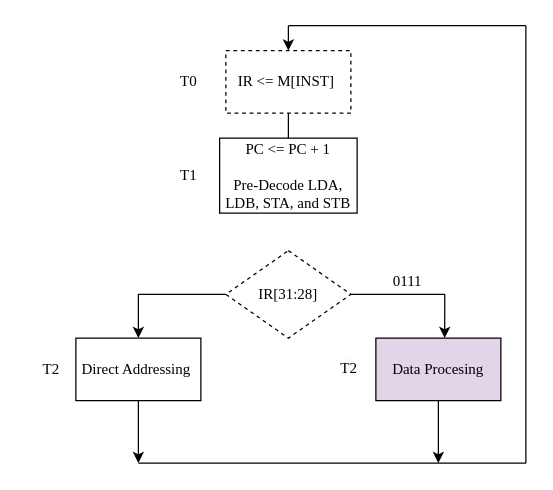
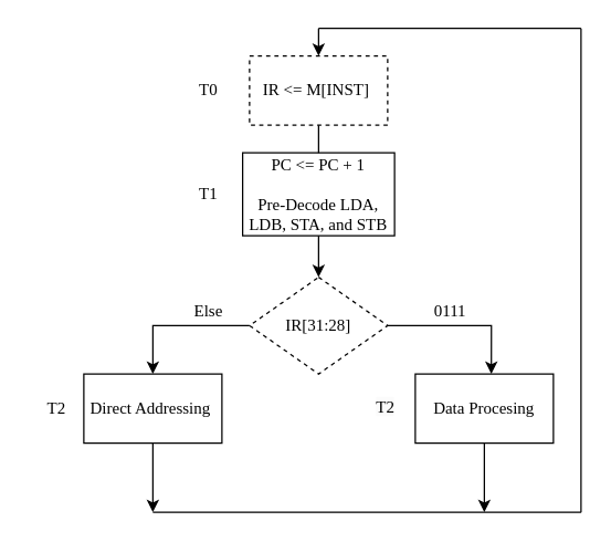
+ <mxCell id="16" value="" style="endArrow=classic;html=1;rounded=0;exitX=0.5;exitY=1;exitDx=0;exitDy=0;" edge="1" parent="1" source="4" target="7"><mxGeometry width="50" height="50" relative="1" as="geometry"><mxPoint x="229" y="180" as="sourcePoint" /><mxPoint x="320" y="170" as="targetPoint" /></mxGeometry></mxCell>
+ <mxCell id="22" value="&lt;font face=&quot;Times New Roman&quot;&gt;Else&lt;/font&gt;" style="text;html=1;align=center;verticalAlign=middle;resizable=0;points=[];autosize=1;strokeColor=none;fillColor=none;" vertex="1" parent="1"><mxGeometry x="130" y="210" width="40" height="30" as="geometry" /></mxCell>
- <mxCell id="11" value="&lt;font face=&quot;Times New Roman&quot;&gt;Data Procesing&lt;/font&gt;" style="rounded=0;whiteSpace=wrap;html=1;fillColor=#e1d5e7;" vertex="1" parent="1"><mxGeometry x="300" y="270" width="100" height="50" as="geometry" /></mxCell>
+ <mxCell id="11" value="&lt;font face=&quot;Times New Roman&quot;&gt;Data Procesing&lt;/font&gt;" style="rounded=0;whiteSpace=wrap;html=1;" vertex="1" parent="1"><mxGeometry x="300" y="270" width="100" height="50" as="geometry" /></mxCell>
